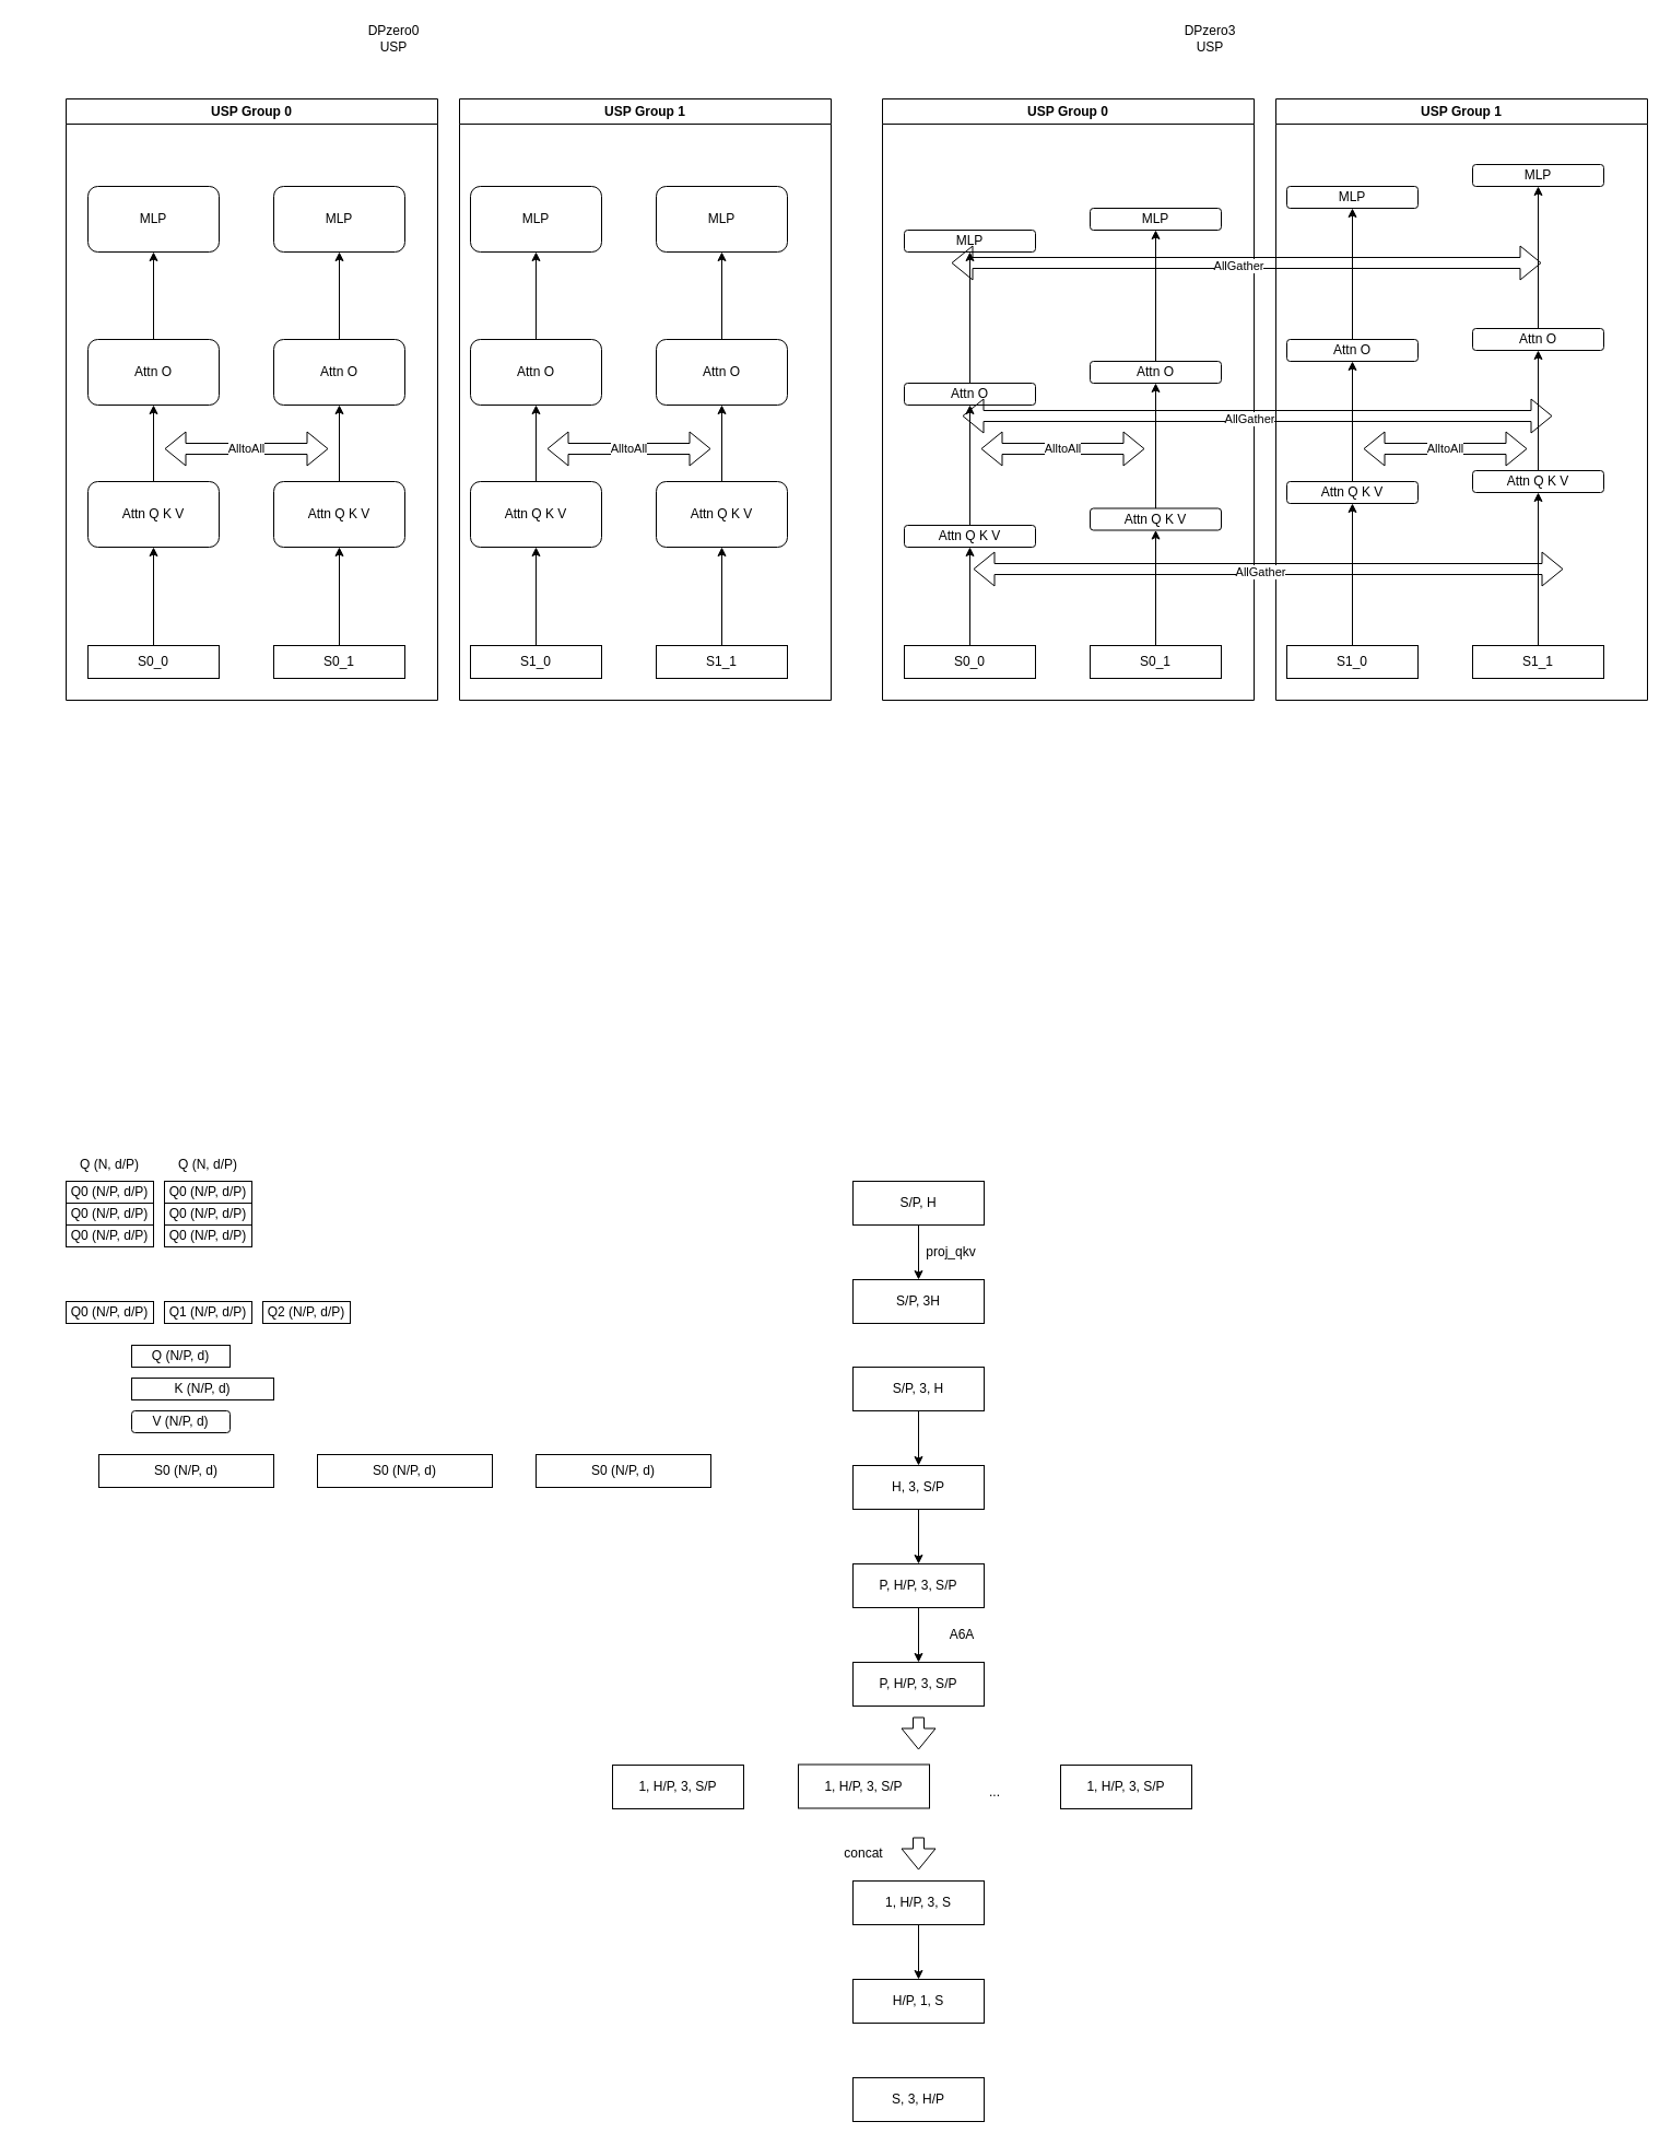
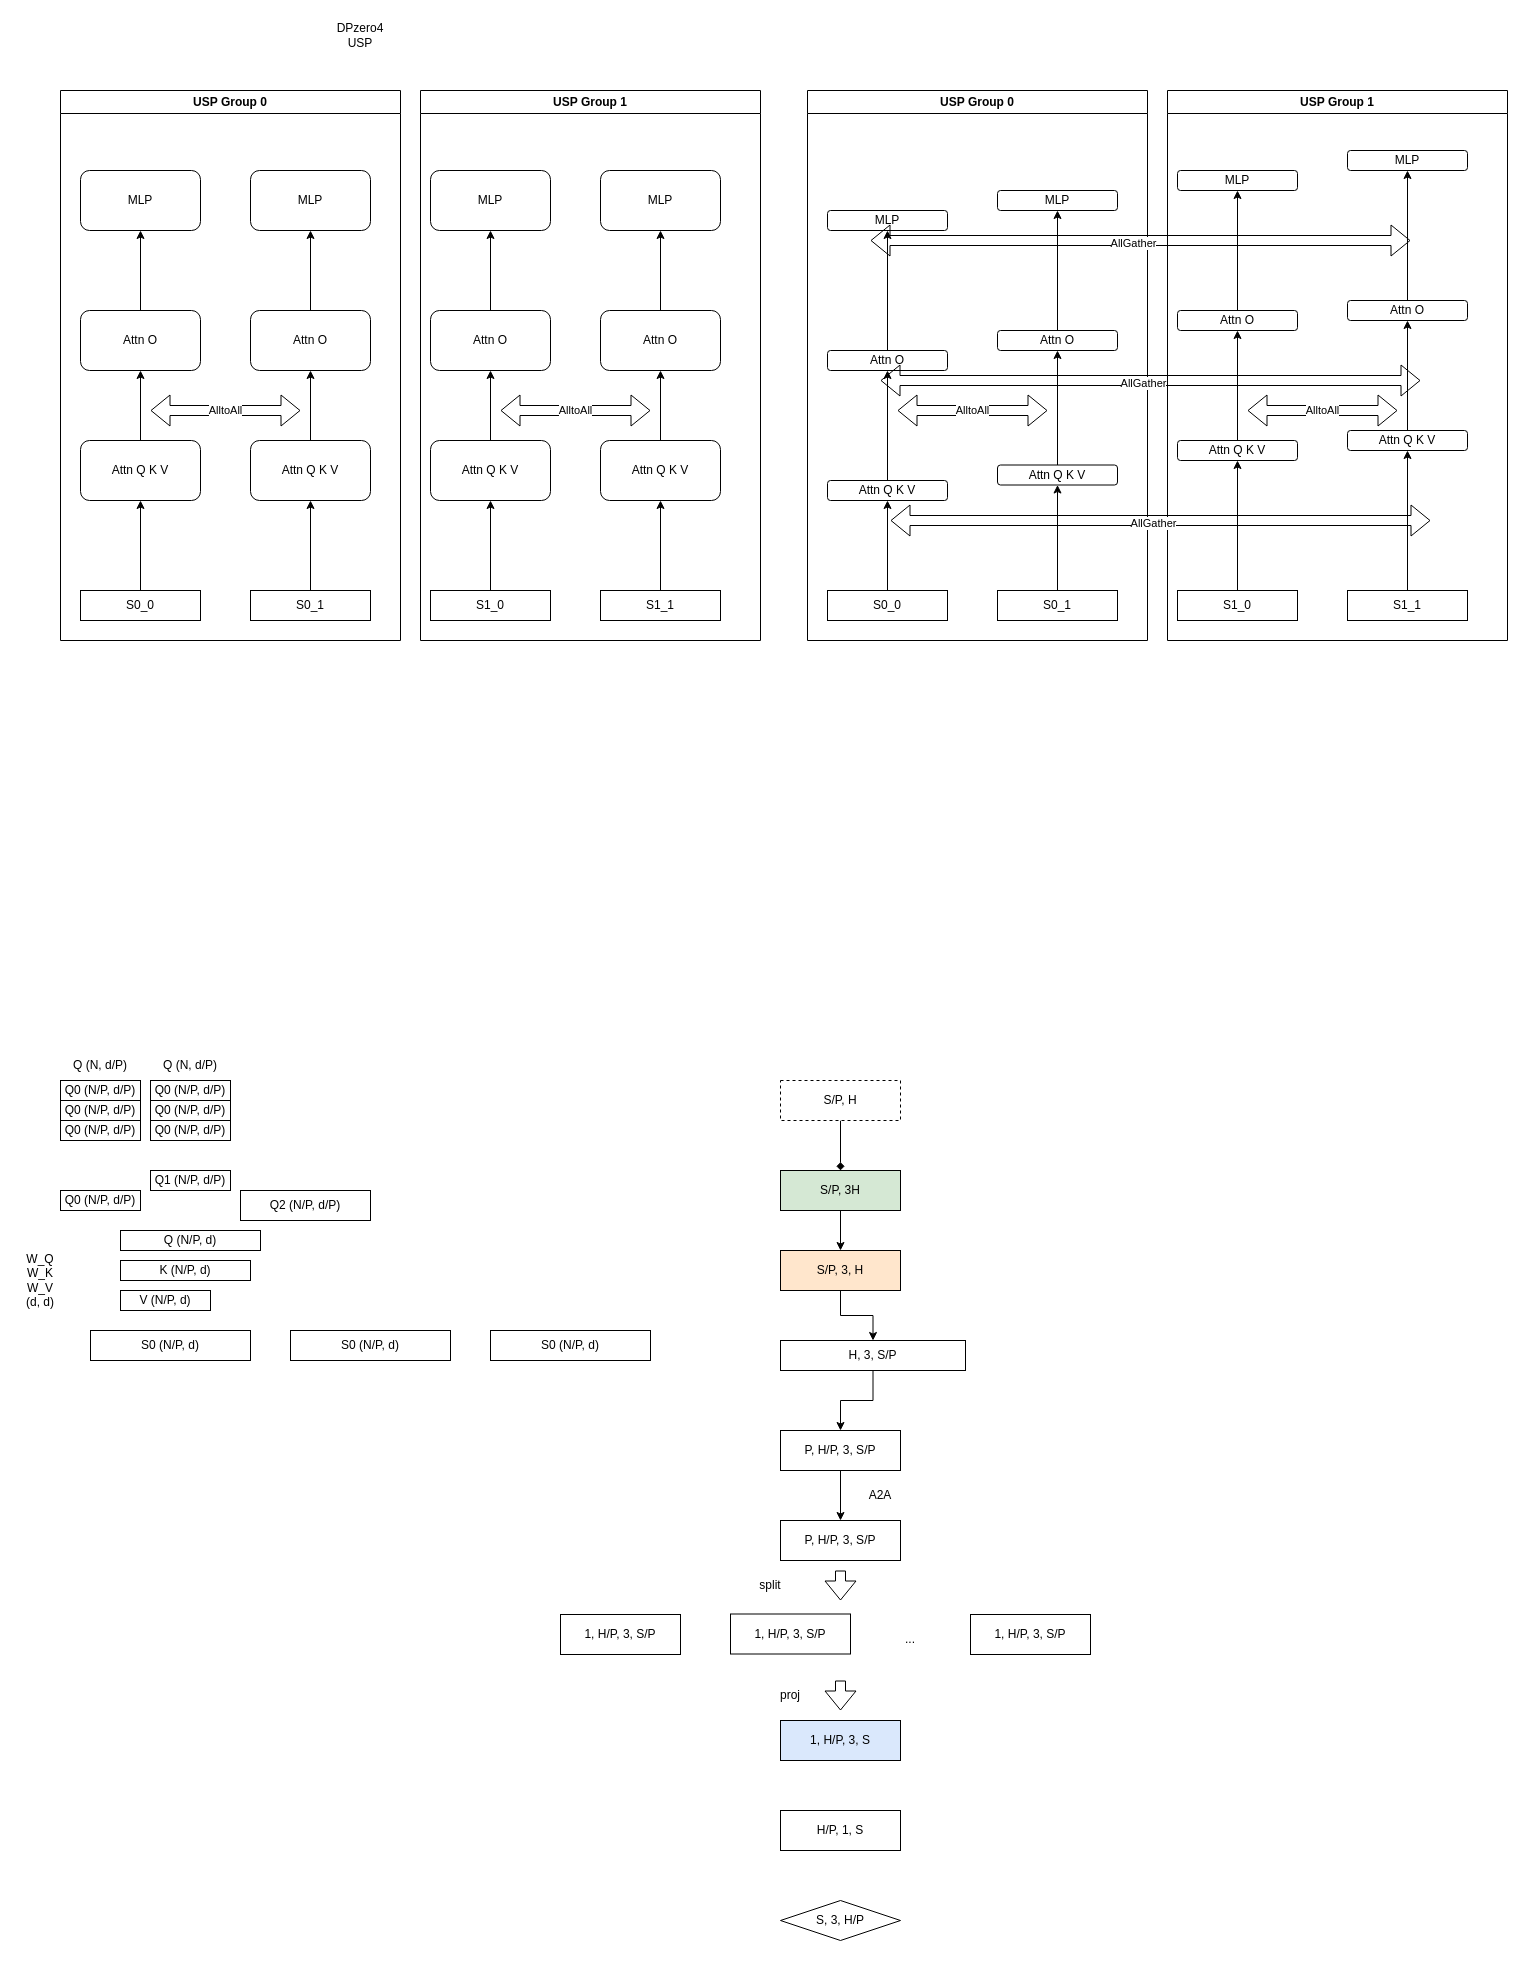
- <mxCell id="36" value="DPzero0 USP" style="text;html=1;align=center;verticalAlign=middle;whiteSpace=wrap;rounded=0;" parent="1" vertex="1"><mxGeometry x="330" y="20" width="60" height="30" as="geometry" /></mxCell>
+ <mxCell id="36" value="DPzero4 USP" style="text;html=1;align=center;verticalAlign=middle;whiteSpace=wrap;rounded=0;" parent="1" vertex="1"><mxGeometry x="330" y="20" width="60" height="30" as="geometry" /></mxCell>
- <mxCell id="77" value="DPzero3 USP" style="text;html=1;align=center;verticalAlign=middle;whiteSpace=wrap;rounded=0;" parent="1" vertex="1"><mxGeometry x="1077" y="20" width="60" height="30" as="geometry" /></mxCell>
- <mxCell id="97" value="S/P, H" style="rounded=0;whiteSpace=wrap;html=1;" vertex="1" parent="1"><mxGeometry x="780" y="1080" width="120" height="40" as="geometry" /></mxCell>
+ <mxCell id="97" value="S/P, H" style="rounded=0;whiteSpace=wrap;html=1;dashed=1;" vertex="1" parent="1"><mxGeometry x="780" y="1080" width="120" height="40" as="geometry" /></mxCell>
- <mxCell id="117" value="proj_qkv" style="text;html=1;align=center;verticalAlign=middle;whiteSpace=wrap;rounded=0;" vertex="1" parent="1"><mxGeometry x="840" y="1130" width="60" height="30" as="geometry" /></mxCell>
- <mxCell id="96" style="edgeStyle=orthogonalEdgeStyle;rounded=0;orthogonalLoop=1;jettySize=auto;html=1;entryX=0.5;entryY=0;entryDx=0;entryDy=0;" edge="1" parent="1" source="97" target="99"><mxGeometry relative="1" as="geometry" /></mxCell>
+ <mxCell id="96" style="edgeStyle=orthogonalEdgeStyle;rounded=0;orthogonalLoop=1;jettySize=auto;html=1;entryX=0.5;entryY=0;entryDx=0;entryDy=0;endArrow=diamond;" edge="1" parent="1" source="97" target="99"><mxGeometry relative="1" as="geometry" /></mxCell>
- <mxCell id="99" value="S/P, 3H" style="rounded=0;whiteSpace=wrap;html=1;" vertex="1" parent="1"><mxGeometry x="780" y="1170" width="120" height="40" as="geometry" /></mxCell>
+ <mxCell id="99" value="S/P, 3H" style="rounded=0;whiteSpace=wrap;html=1;fillColor=#d5e8d4;" vertex="1" parent="1"><mxGeometry x="780" y="1170" width="120" height="40" as="geometry" /></mxCell>
- <mxCell id="86" value="Q1 (N/P, d/P)" style="rounded=0;whiteSpace=wrap;html=1;" parent="1" vertex="1"><mxGeometry x="150" y="1190" width="80" height="20" as="geometry" /></mxCell>
+ <mxCell id="86" value="Q1 (N/P, d/P)" style="rounded=0;whiteSpace=wrap;html=1;" parent="1" vertex="1"><mxGeometry x="150" y="1170" width="80" height="20" as="geometry" /></mxCell>
- <mxCell id="87" value="Q2 (N/P, d/P)" style="rounded=0;whiteSpace=wrap;html=1;" parent="1" vertex="1"><mxGeometry x="240" y="1190" width="80" height="20" as="geometry" /></mxCell>
+ <mxCell id="87" value="Q2 (N/P, d/P)" style="rounded=0;whiteSpace=wrap;html=1;" parent="1" vertex="1"><mxGeometry x="240" y="1190" width="130" height="30" as="geometry" /></mxCell>
+ <mxCell id="98" style="edgeStyle=orthogonalEdgeStyle;rounded=0;orthogonalLoop=1;jettySize=auto;html=1;entryX=0.5;entryY=0;entryDx=0;entryDy=0;" edge="1" parent="1" source="99" target="101"><mxGeometry relative="1" as="geometry" /></mxCell>
- <mxCell id="82" value="Q (N/P, d)" style="rounded=0;whiteSpace=wrap;html=1;" parent="1" vertex="1"><mxGeometry x="120" y="1230" width="90" height="20" as="geometry" /></mxCell>
+ <mxCell id="82" value="Q (N/P, d)" style="rounded=0;whiteSpace=wrap;html=1;" parent="1" vertex="1"><mxGeometry x="120" y="1230" width="140" height="20" as="geometry" /></mxCell>
- <mxCell id="101" value="S/P, 3, H" style="rounded=0;whiteSpace=wrap;html=1;" vertex="1" parent="1"><mxGeometry x="780" y="1250" width="120" height="40" as="geometry" /></mxCell>
+ <mxCell id="101" value="S/P, 3, H" style="rounded=0;whiteSpace=wrap;html=1;fillColor=#ffe6cc;" vertex="1" parent="1"><mxGeometry x="780" y="1250" width="120" height="40" as="geometry" /></mxCell>
+ <mxCell id="81" value="W_Q W_K W_V&lt;div&gt;(d, d)&lt;/div&gt;" style="text;html=1;align=center;verticalAlign=middle;whiteSpace=wrap;rounded=0;" parent="1" vertex="1"><mxGeometry x="20" y="1250" width="40" height="60" as="geometry" /></mxCell>
- <mxCell id="84" value="V (N/P, d)" style="whiteSpace=wrap;html=1;rounded=1;" parent="1" vertex="1"><mxGeometry x="120" y="1290" width="90" height="20" as="geometry" /></mxCell>
+ <mxCell id="84" value="V (N/P, d)" style="rounded=0;whiteSpace=wrap;html=1;" parent="1" vertex="1"><mxGeometry x="120" y="1290" width="90" height="20" as="geometry" /></mxCell>
- <mxCell id="103" value="H, 3, S/P" style="rounded=0;whiteSpace=wrap;html=1;" vertex="1" parent="1"><mxGeometry x="780" y="1340" width="120" height="40" as="geometry" /></mxCell>
+ <mxCell id="103" value="H, 3, S/P" style="rounded=0;whiteSpace=wrap;html=1;" vertex="1" parent="1"><mxGeometry x="780" y="1340" width="185" height="30" as="geometry" /></mxCell>
- <mxCell id="118" value="A6A" style="text;html=1;align=center;verticalAlign=middle;whiteSpace=wrap;rounded=0;" vertex="1" parent="1"><mxGeometry x="850" y="1480" width="60" height="30" as="geometry" /></mxCell>
+ <mxCell id="118" value="A2A" style="text;html=1;align=center;verticalAlign=middle;whiteSpace=wrap;rounded=0;" vertex="1" parent="1"><mxGeometry x="850" y="1480" width="60" height="30" as="geometry" /></mxCell>
+ <mxCell id="115" value="split" style="text;html=1;align=center;verticalAlign=middle;whiteSpace=wrap;rounded=0;" vertex="1" parent="1"><mxGeometry x="740" y="1570" width="60" height="30" as="geometry" /></mxCell>
- <mxCell id="116" value="concat" style="text;html=1;align=center;verticalAlign=middle;whiteSpace=wrap;rounded=0;" vertex="1" parent="1"><mxGeometry x="760" y="1680" width="60" height="30" as="geometry" /></mxCell>
+ <mxCell id="116" value="proj" style="text;html=1;align=center;verticalAlign=middle;whiteSpace=wrap;rounded=0;" vertex="1" parent="1"><mxGeometry x="760" y="1680" width="60" height="30" as="geometry" /></mxCell>
- <mxCell id="112" value="1, H/P, 3, S" style="rounded=0;whiteSpace=wrap;html=1;" vertex="1" parent="1"><mxGeometry x="780" y="1720" width="120" height="40" as="geometry" /></mxCell>
+ <mxCell id="112" value="1, H/P, 3, S" style="rounded=0;whiteSpace=wrap;html=1;fillColor=#dae8fc;" vertex="1" parent="1"><mxGeometry x="780" y="1720" width="120" height="40" as="geometry" /></mxCell>
- <mxCell id="111" style="edgeStyle=orthogonalEdgeStyle;rounded=0;orthogonalLoop=1;jettySize=auto;html=1;entryX=0.5;entryY=0;entryDx=0;entryDy=0;" edge="1" parent="1" source="112" target="113"><mxGeometry relative="1" as="geometry" /></mxCell>
- <mxCell id="114" value="S, 3, H/P" style="rounded=0;whiteSpace=wrap;html=1;" vertex="1" parent="1"><mxGeometry x="780" y="1900" width="120" height="40" as="geometry" /></mxCell>
+ <mxCell id="114" value="S, 3, H/P" style="rhombus;whiteSpace=wrap;html=1;" vertex="1" parent="1"><mxGeometry x="780" y="1900" width="120" height="40" as="geometry" /></mxCell>
